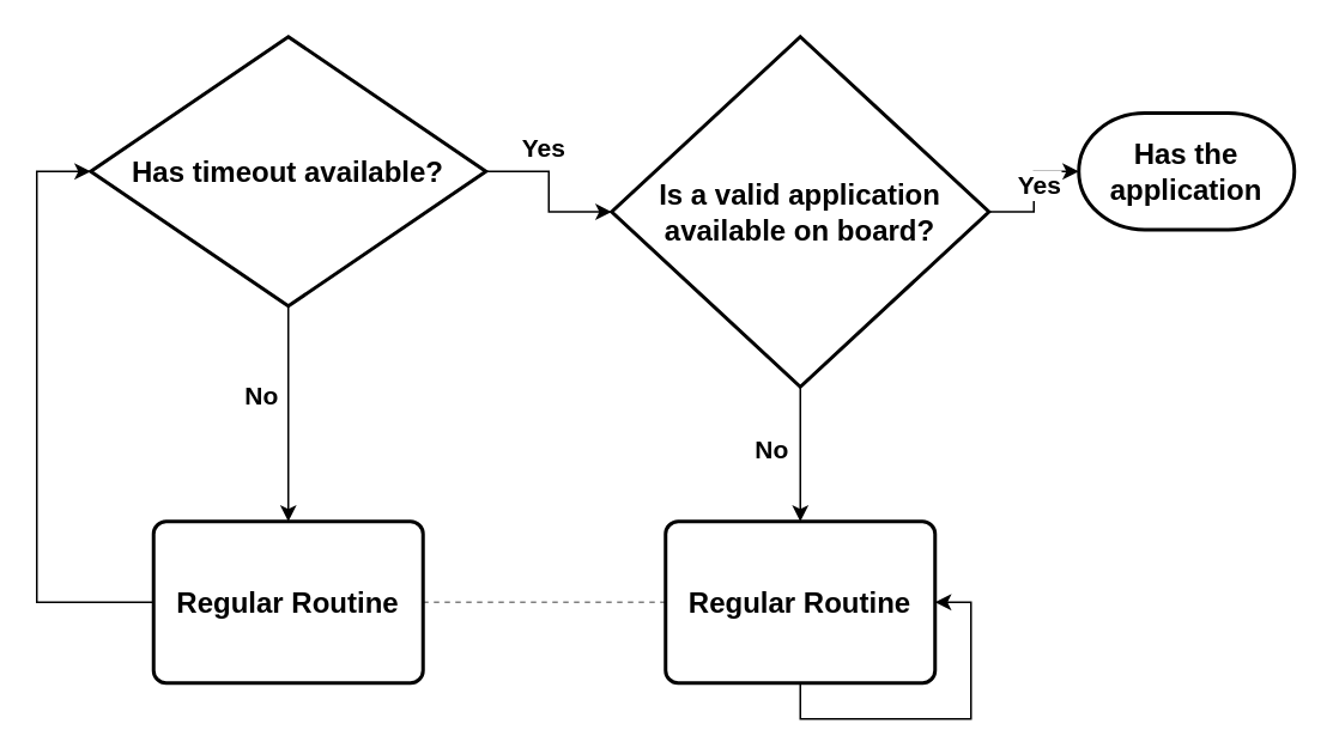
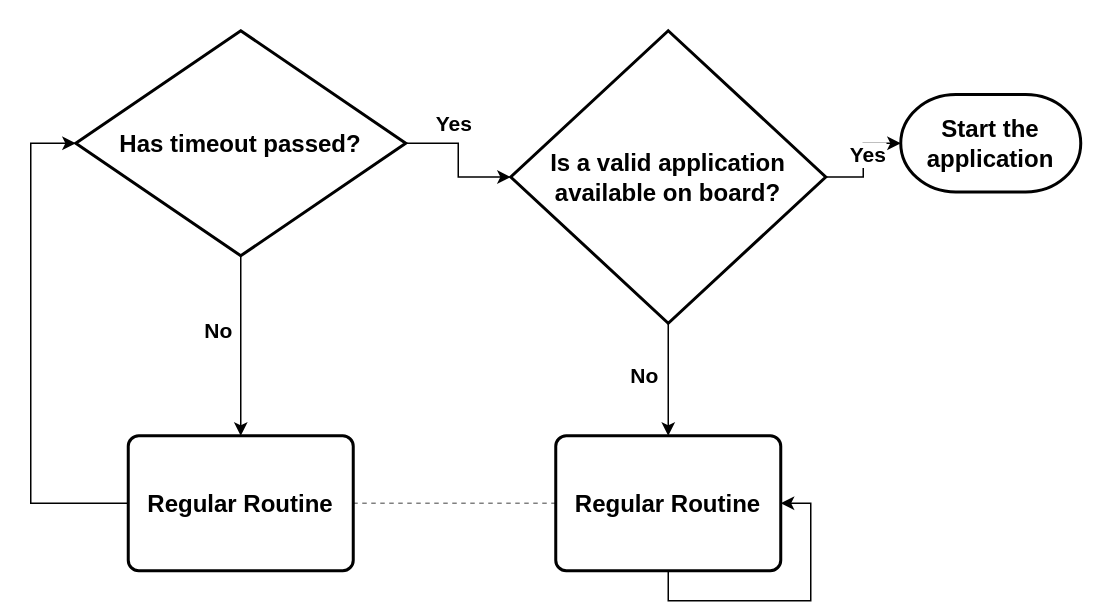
- <mxCell id="4" value="&lt;b&gt;&lt;font style=&quot;font-size: 16px;&quot;&gt;Has timeout available?&lt;/font&gt;&lt;/b&gt;" style="strokeWidth=2;html=1;shape=mxgraph.flowchart.decision;whiteSpace=wrap;fontFamily=Helvetica;labelBorderColor=none;" parent="1" vertex="1"><mxGeometry x="50" y="20" width="220" height="150" as="geometry" /></mxCell>
+ <mxCell id="4" value="&lt;b&gt;&lt;font style=&quot;font-size: 16px;&quot;&gt;Has timeout passed?&lt;/font&gt;&lt;/b&gt;" style="strokeWidth=2;html=1;shape=mxgraph.flowchart.decision;whiteSpace=wrap;fontFamily=Helvetica;labelBorderColor=none;" parent="1" vertex="1"><mxGeometry x="50" y="20" width="220" height="150" as="geometry" /></mxCell>
- <mxCell id="13" value="&lt;font style=&quot;font-size: 16px;&quot;&gt;&lt;b&gt;Has the application&lt;/b&gt;&lt;/font&gt;" style="strokeWidth=2;html=1;shape=mxgraph.flowchart.terminator;whiteSpace=wrap;fontFamily=Helvetica;labelBorderColor=none;" parent="1" vertex="1"><mxGeometry x="600" y="62.5" width="120" height="65" as="geometry" /></mxCell>
+ <mxCell id="13" value="&lt;font style=&quot;font-size: 16px;&quot;&gt;&lt;b&gt;Start the application&lt;/b&gt;&lt;/font&gt;" style="strokeWidth=2;html=1;shape=mxgraph.flowchart.terminator;whiteSpace=wrap;fontFamily=Helvetica;labelBorderColor=none;" parent="1" vertex="1"><mxGeometry x="600" y="62.5" width="120" height="65" as="geometry" /></mxCell>
